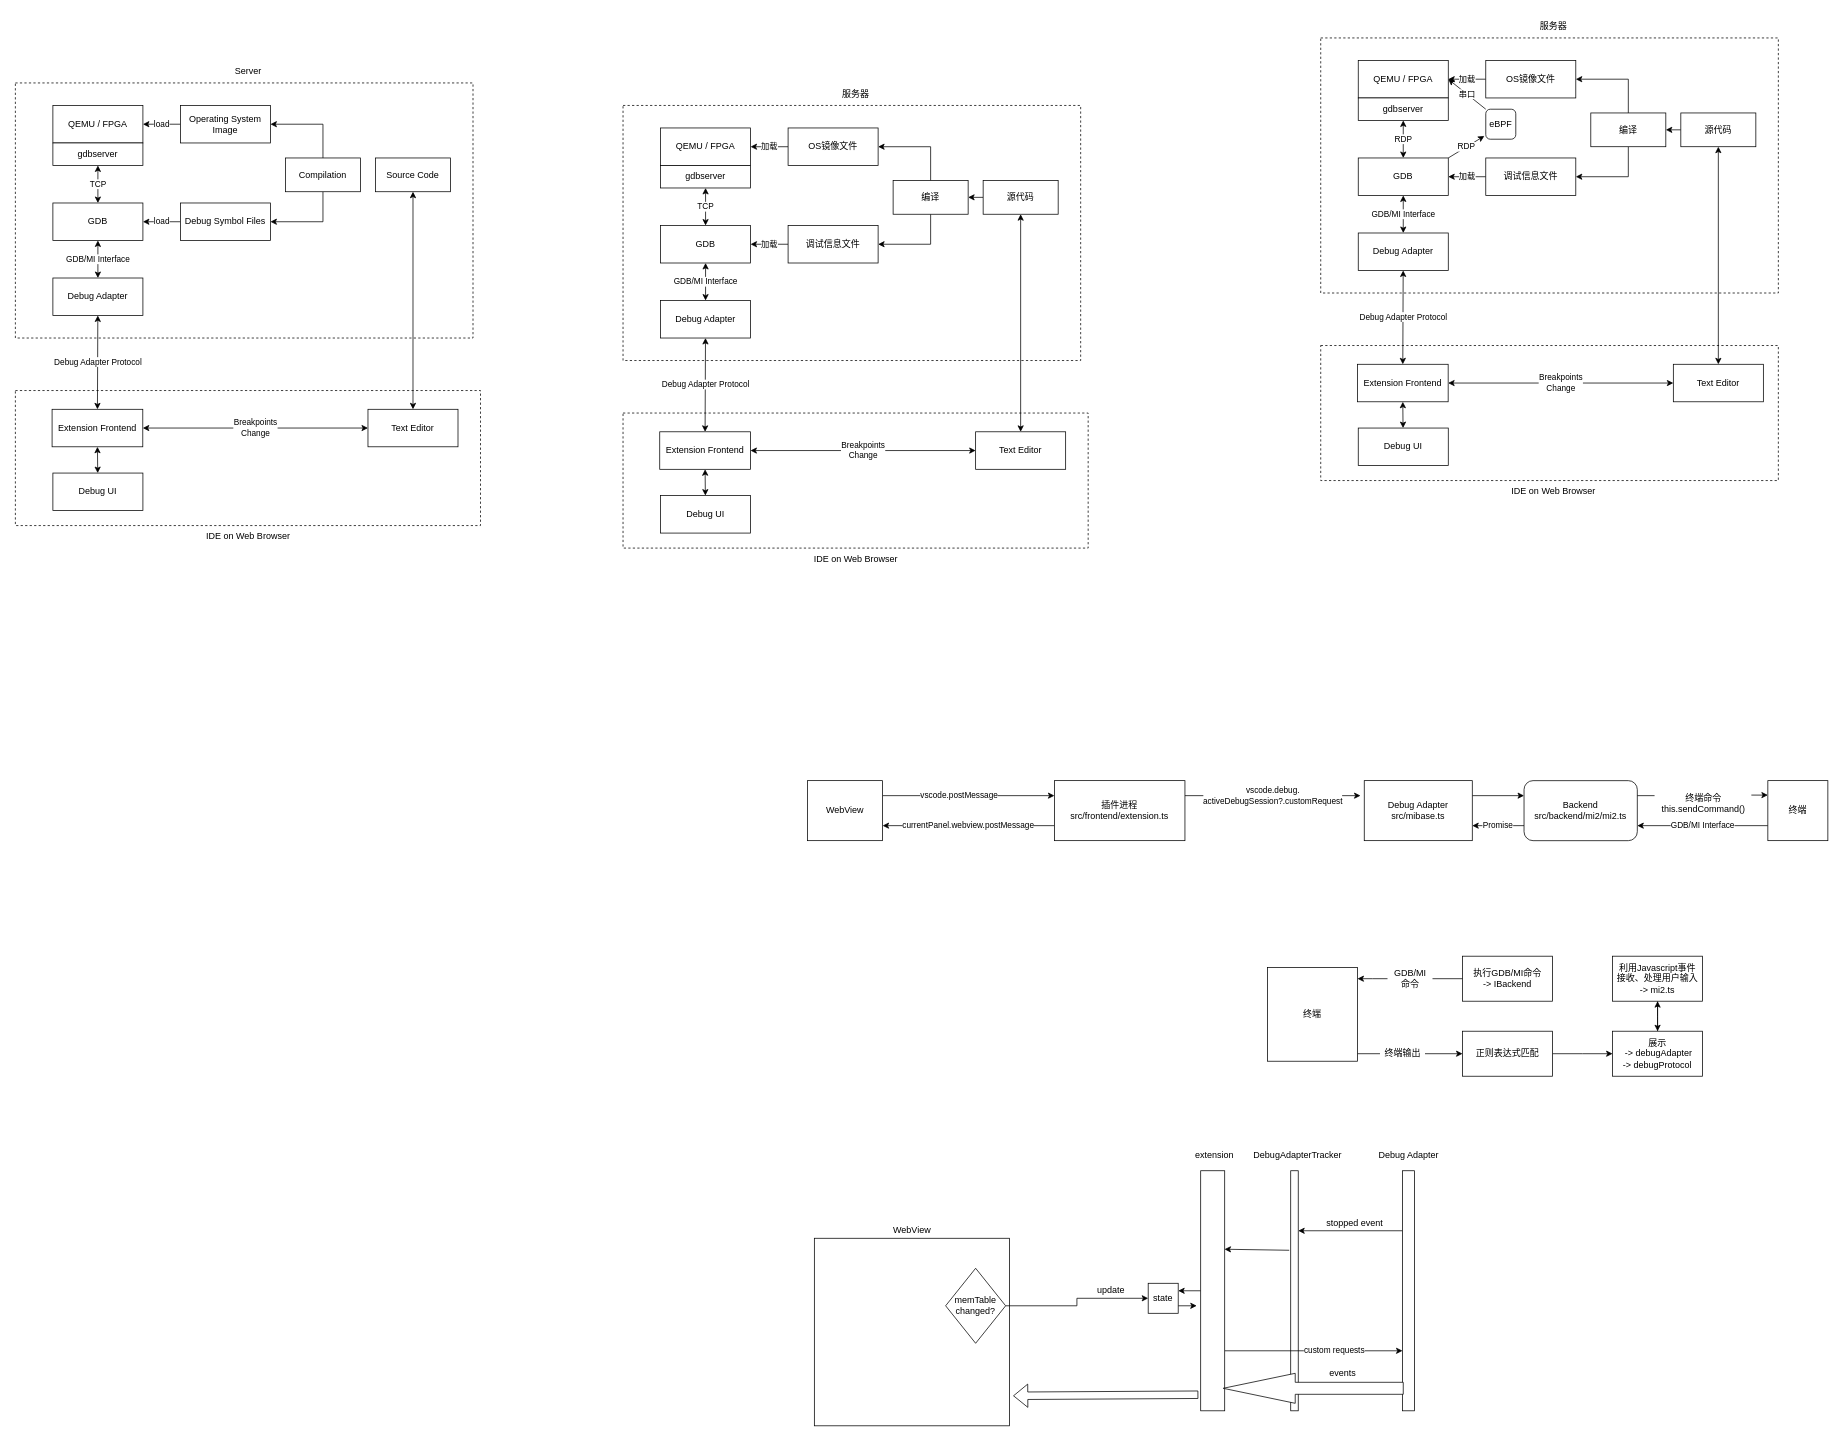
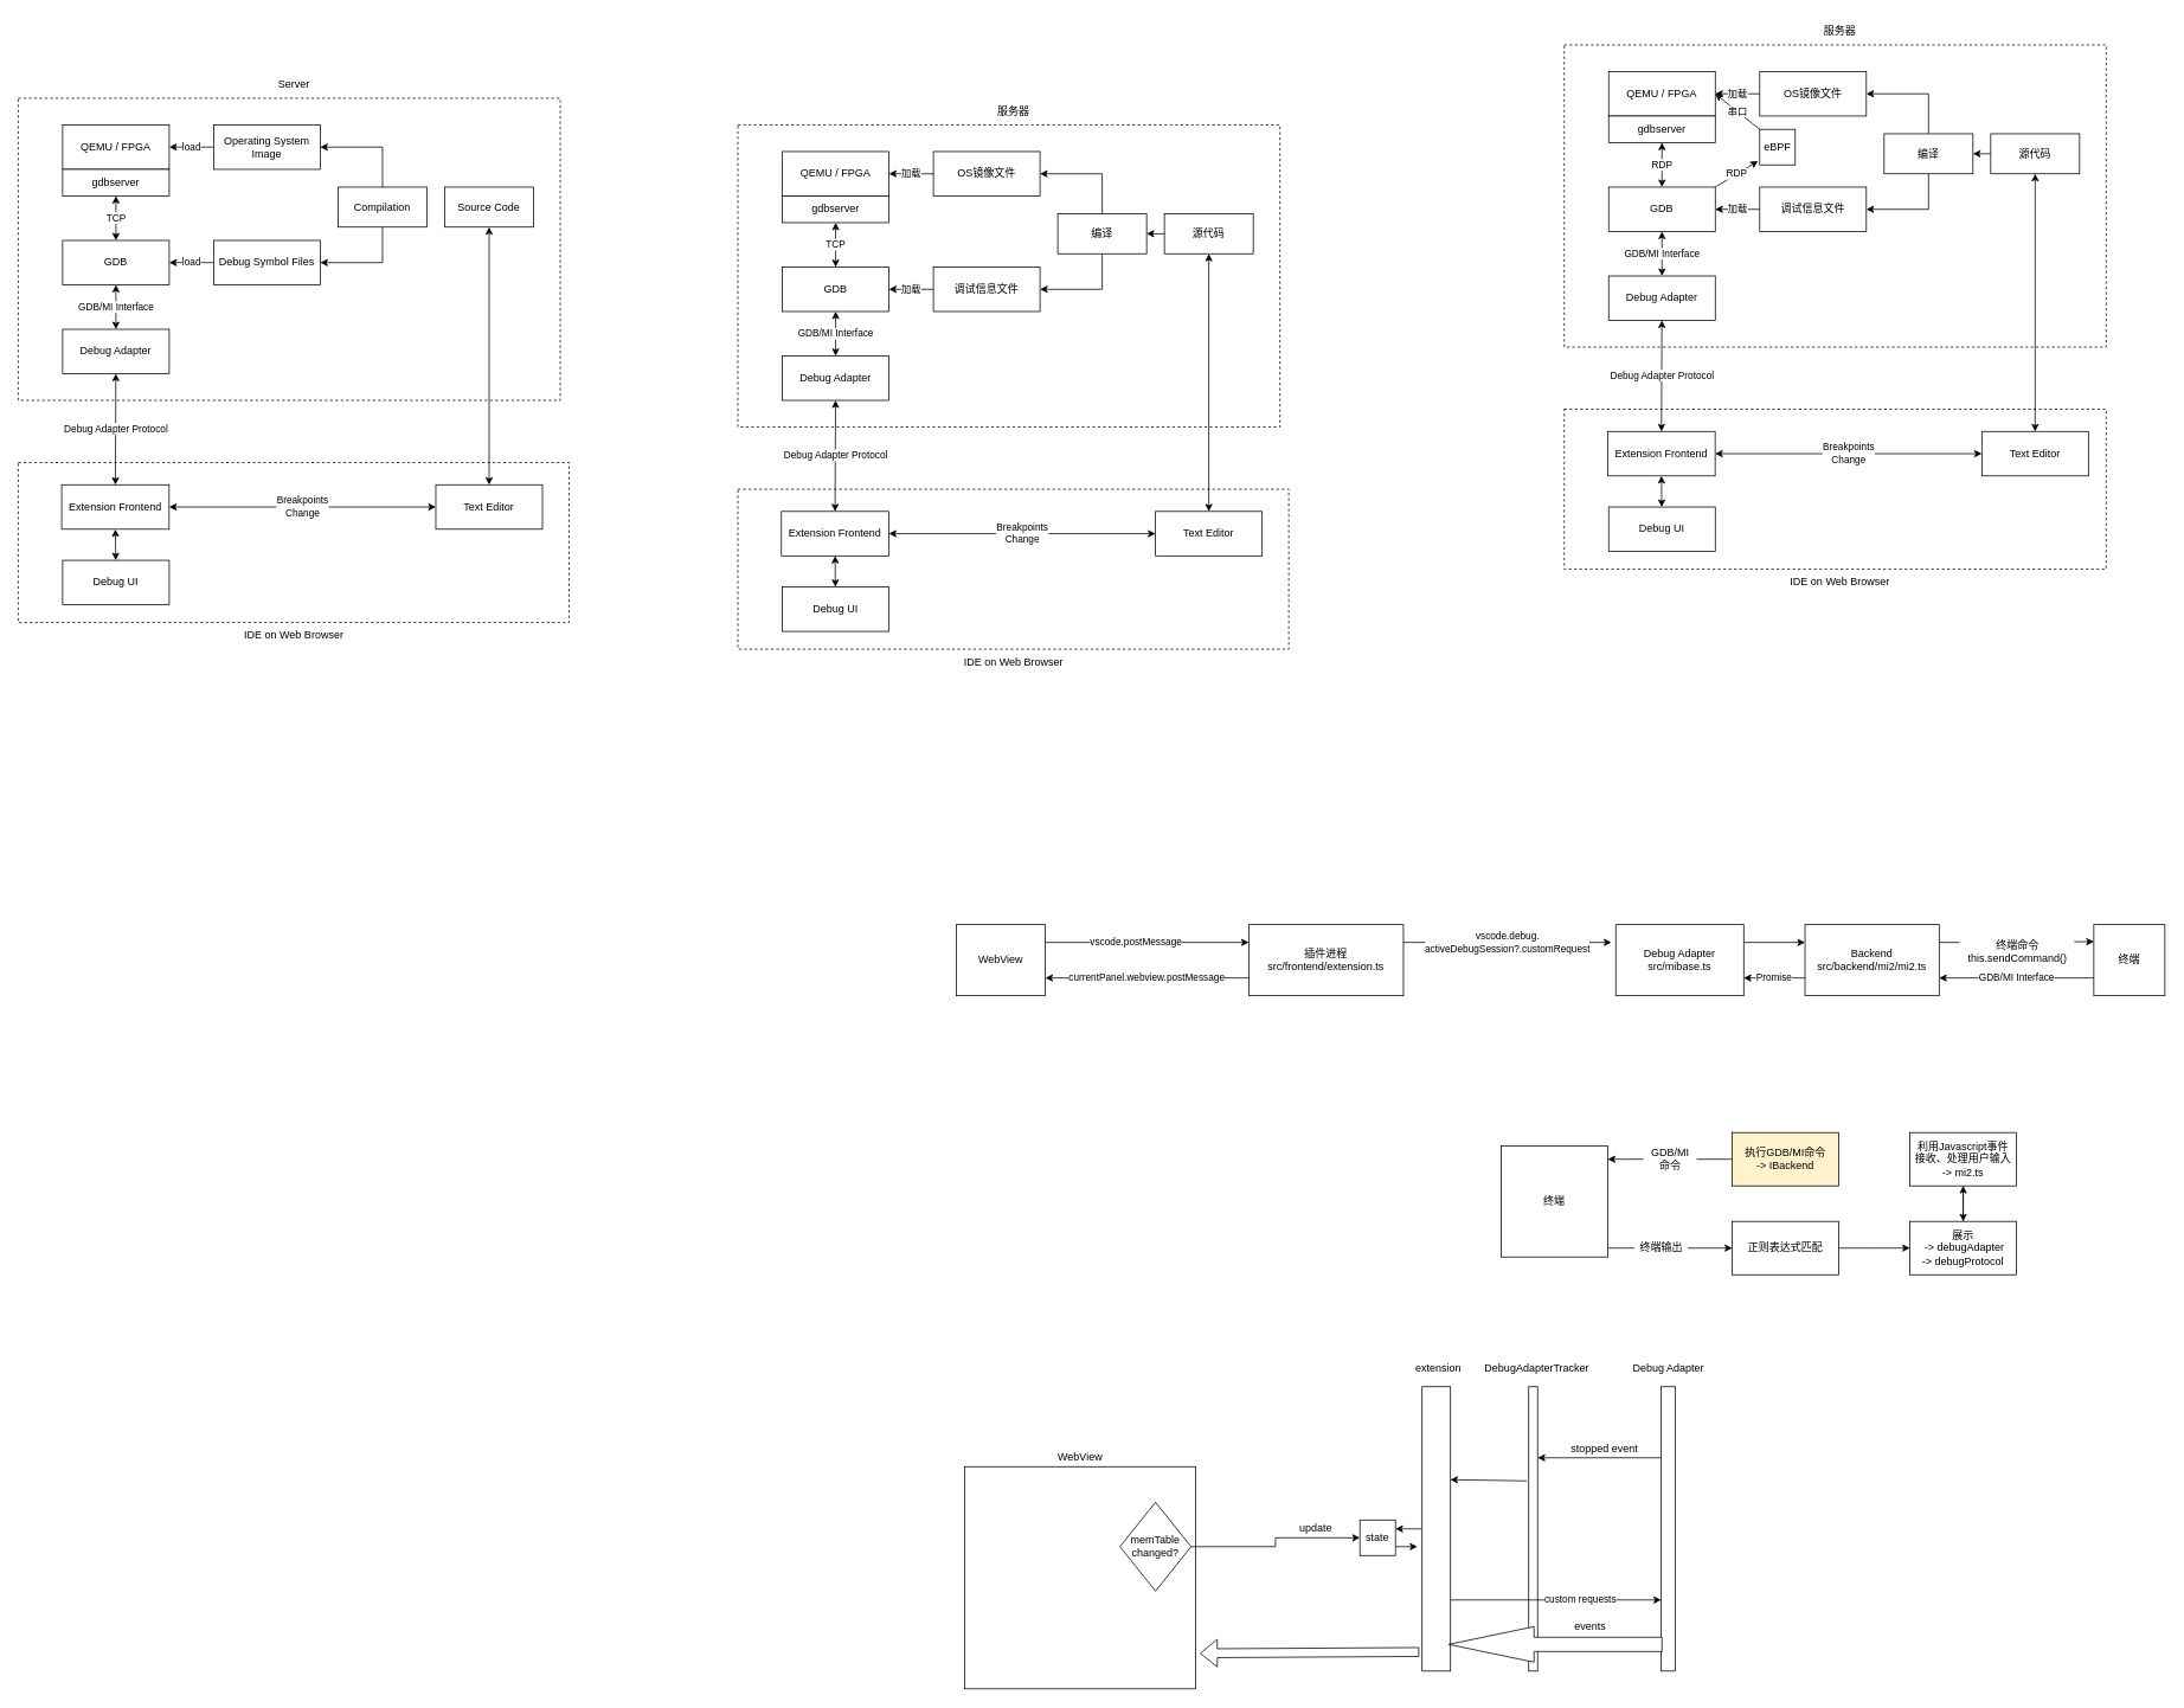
- <mxCell id="132" value="eBPF" style="whiteSpace=wrap;html=1;rounded=1;" parent="1" vertex="1"><mxGeometry x="1980" y="145" width="40" height="40" as="geometry" /></mxCell>
+ <mxCell id="132" value="eBPF" style="rounded=0;whiteSpace=wrap;html=1;" parent="1" vertex="1"><mxGeometry x="1980" y="145" width="40" height="40" as="geometry" /></mxCell>
- <mxCell id="6" value="Backend&lt;br&gt;src/backend/mi2/mi2.ts" style="whiteSpace=wrap;html=1;rounded=1;" parent="1" vertex="1"><mxGeometry x="2031" y="1040" width="151" height="80" as="geometry" /></mxCell>
+ <mxCell id="6" value="Backend&lt;br&gt;src/backend/mi2/mi2.ts" style="rounded=0;whiteSpace=wrap;html=1;" parent="1" vertex="1"><mxGeometry x="2031" y="1040" width="151" height="80" as="geometry" /></mxCell>
- <mxCell id="20" value="执行&lt;span&gt;GDB/MI&lt;/span&gt;&lt;span&gt;命令&lt;br&gt;-&amp;gt; IBackend&lt;br&gt;&lt;/span&gt;" style="whiteSpace=wrap;html=1;" parent="1" vertex="1"><mxGeometry x="1949" y="1274" width="120" height="60" as="geometry" /></mxCell>
+ <mxCell id="20" value="执行&lt;span&gt;GDB/MI&lt;/span&gt;&lt;span&gt;命令&lt;br&gt;-&amp;gt; IBackend&lt;br&gt;&lt;/span&gt;" style="whiteSpace=wrap;html=1;fillColor=#fff2cc;" parent="1" vertex="1"><mxGeometry x="1949" y="1274" width="120" height="60" as="geometry" /></mxCell>
